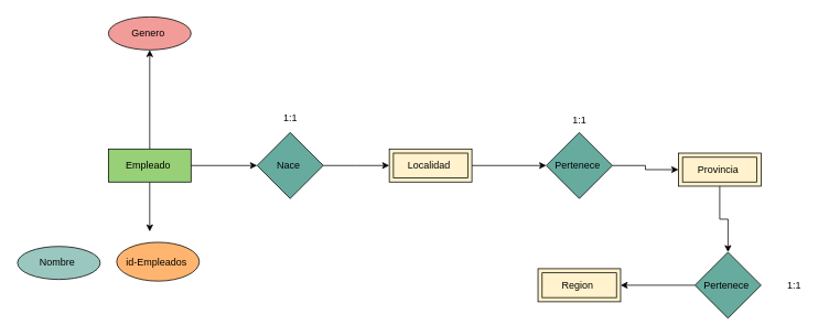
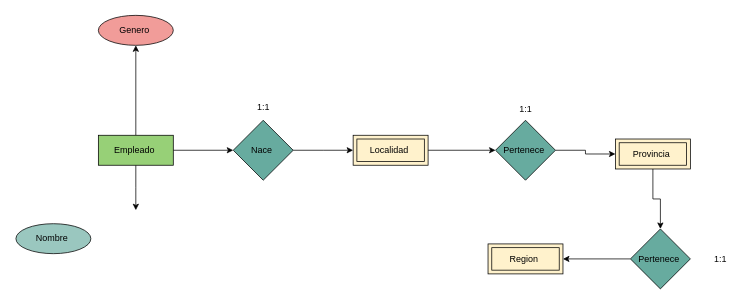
- <mxCell id="20" value="id-Empleados&amp;nbsp;" style="ellipse;whiteSpace=wrap;html=1;align=center;fillColor=#FFB570;" parent="1" vertex="1"><mxGeometry x="140" y="293" width="100" height="47" as="geometry" /></mxCell>
